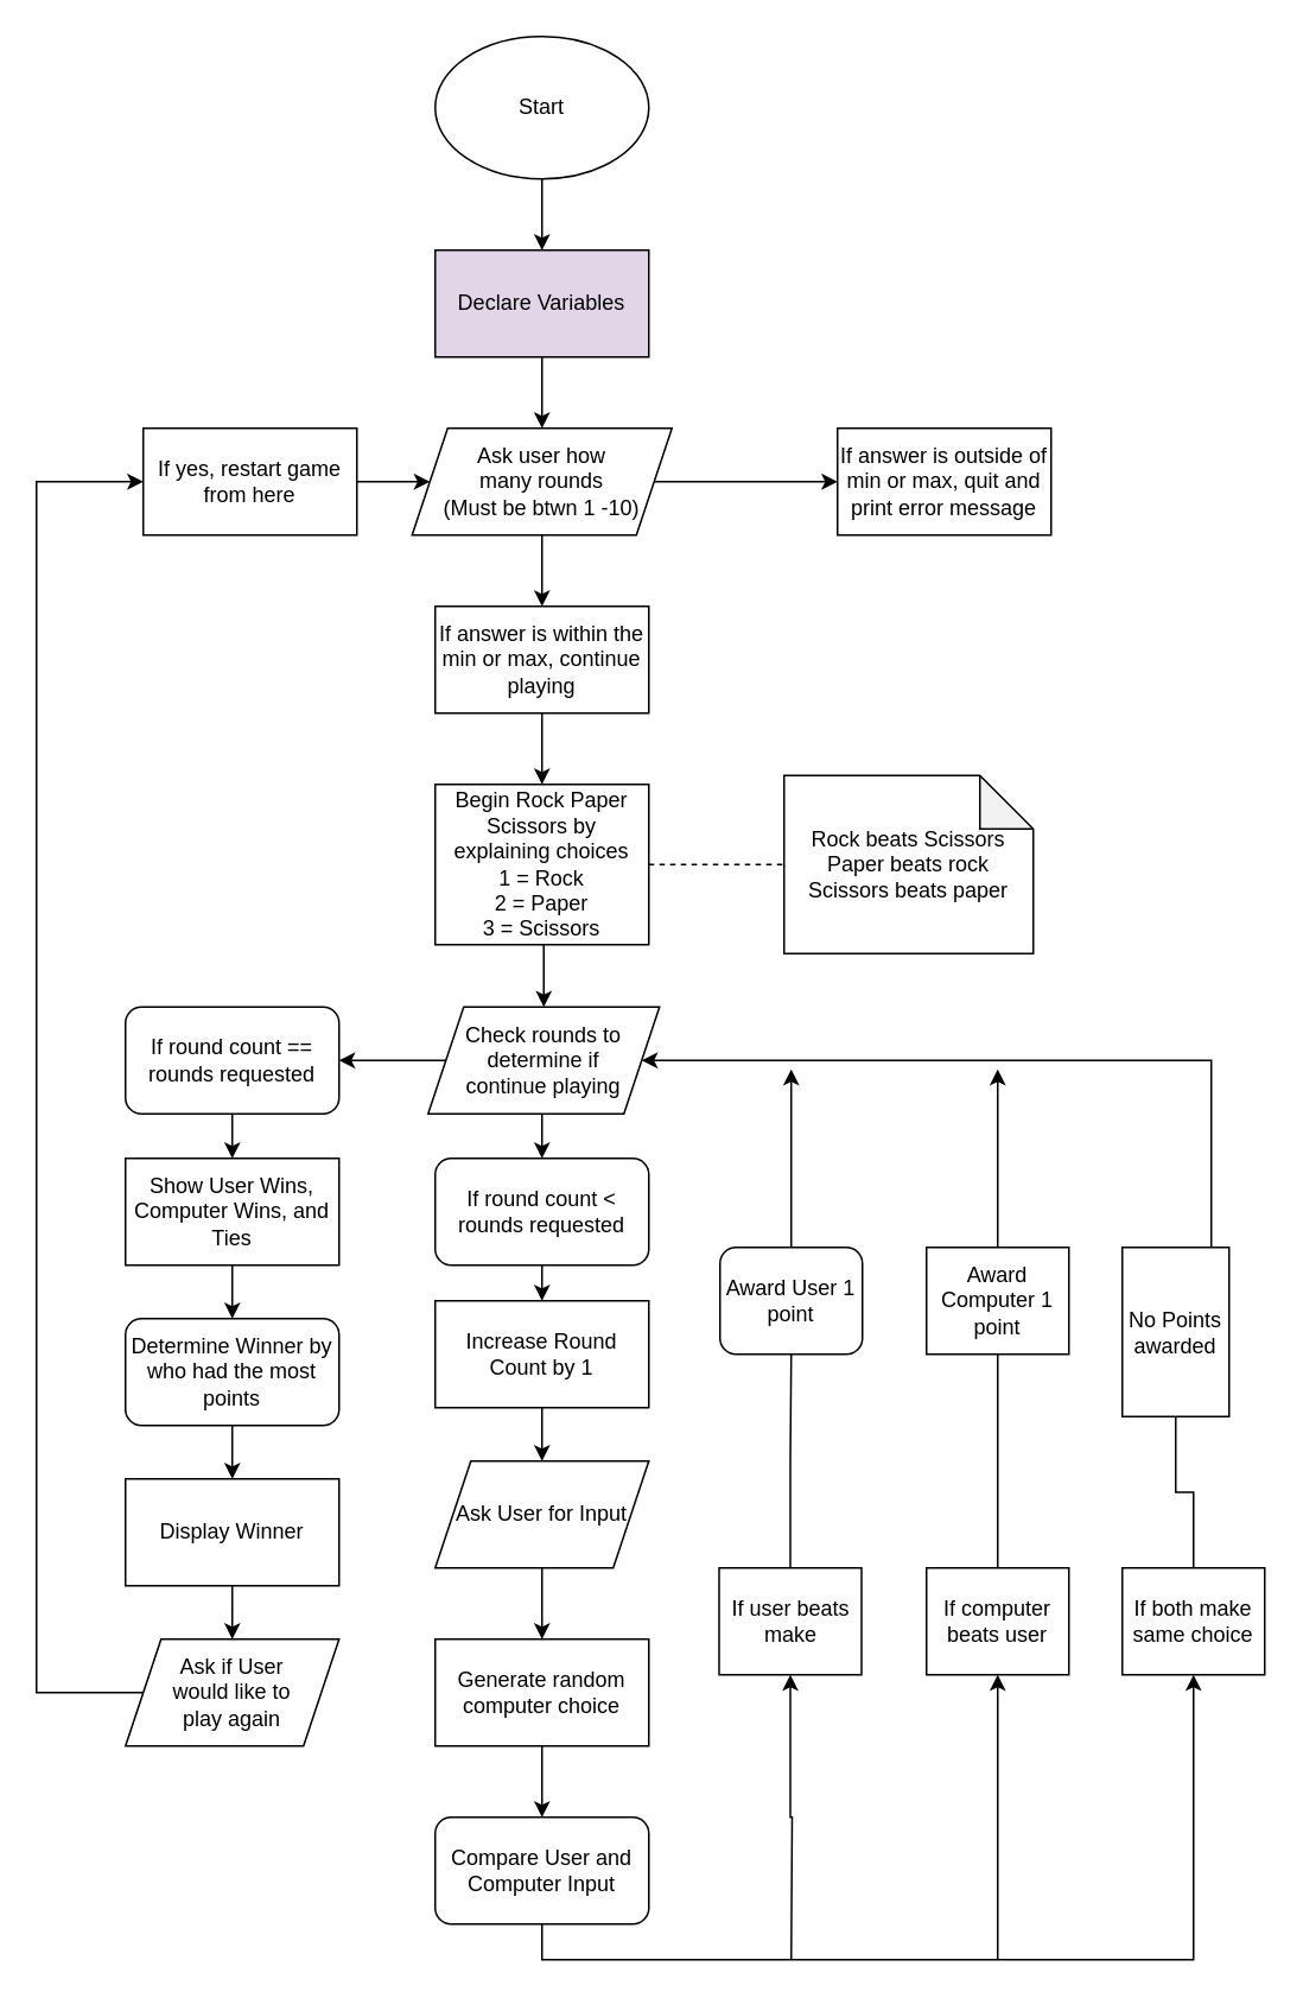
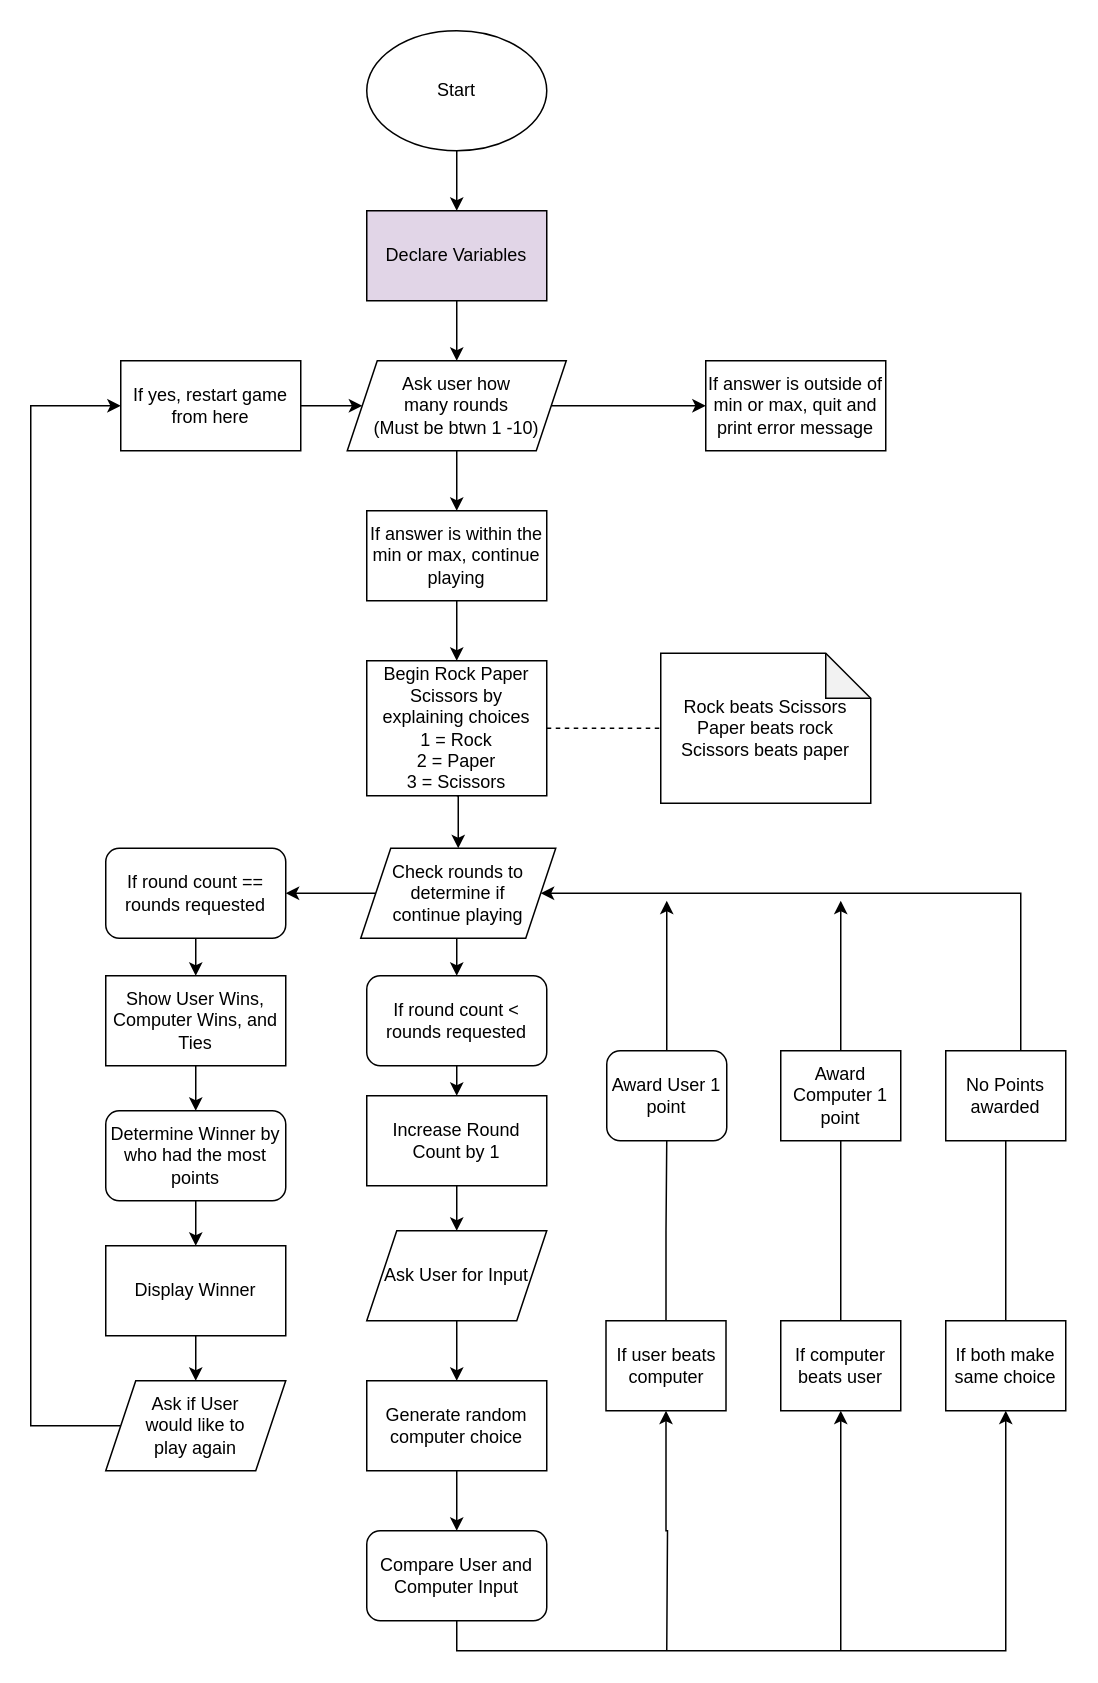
- <mxCell id="35" value="No Points awarded" style="rounded=0;whiteSpace=wrap;html=1;" vertex="1" parent="1"><mxGeometry x="630" y="700" width="60" height="95" as="geometry" /></mxCell>
+ <mxCell id="35" value="No Points awarded" style="rounded=0;whiteSpace=wrap;html=1;" vertex="1" parent="1"><mxGeometry x="630" y="700" width="80" height="60" as="geometry" /></mxCell>
- <mxCell id="23" value="If user beats make" style="rounded=0;whiteSpace=wrap;html=1;" vertex="1" parent="1"><mxGeometry x="403.5" y="880" width="80" height="60" as="geometry" /></mxCell>
+ <mxCell id="23" value="If user beats computer" style="rounded=0;whiteSpace=wrap;html=1;" vertex="1" parent="1"><mxGeometry x="403.5" y="880" width="80" height="60" as="geometry" /></mxCell>
